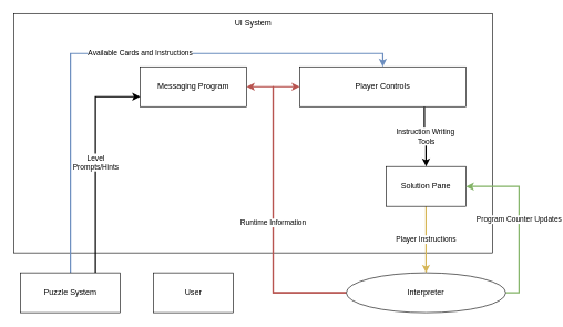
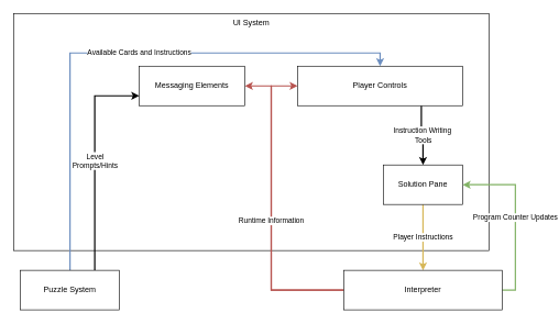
- <mxCell id="11" value="Messaging Program" style="rounded=0;whiteSpace=wrap;html=1;" vertex="1" parent="1"><mxGeometry x="210" y="100" width="160" height="60" as="geometry" /></mxCell>
+ <mxCell id="11" value="Messaging Elements" style="rounded=0;whiteSpace=wrap;html=1;" vertex="1" parent="1"><mxGeometry x="210" y="100" width="160" height="60" as="geometry" /></mxCell>
- <mxCell id="12" value="User" style="rounded=0;whiteSpace=wrap;html=1;" vertex="1" parent="1"><mxGeometry x="230" y="410" width="120" height="60" as="geometry" /></mxCell>
- <mxCell id="10" value="Interpreter" style="ellipse;whiteSpace=wrap;html=1;" vertex="1" parent="1"><mxGeometry x="520" y="410" width="240" height="60" as="geometry" /></mxCell>
+ <mxCell id="10" value="Interpreter" style="rounded=0;whiteSpace=wrap;html=1;" vertex="1" parent="1"><mxGeometry x="520" y="410" width="240" height="60" as="geometry" /></mxCell>
